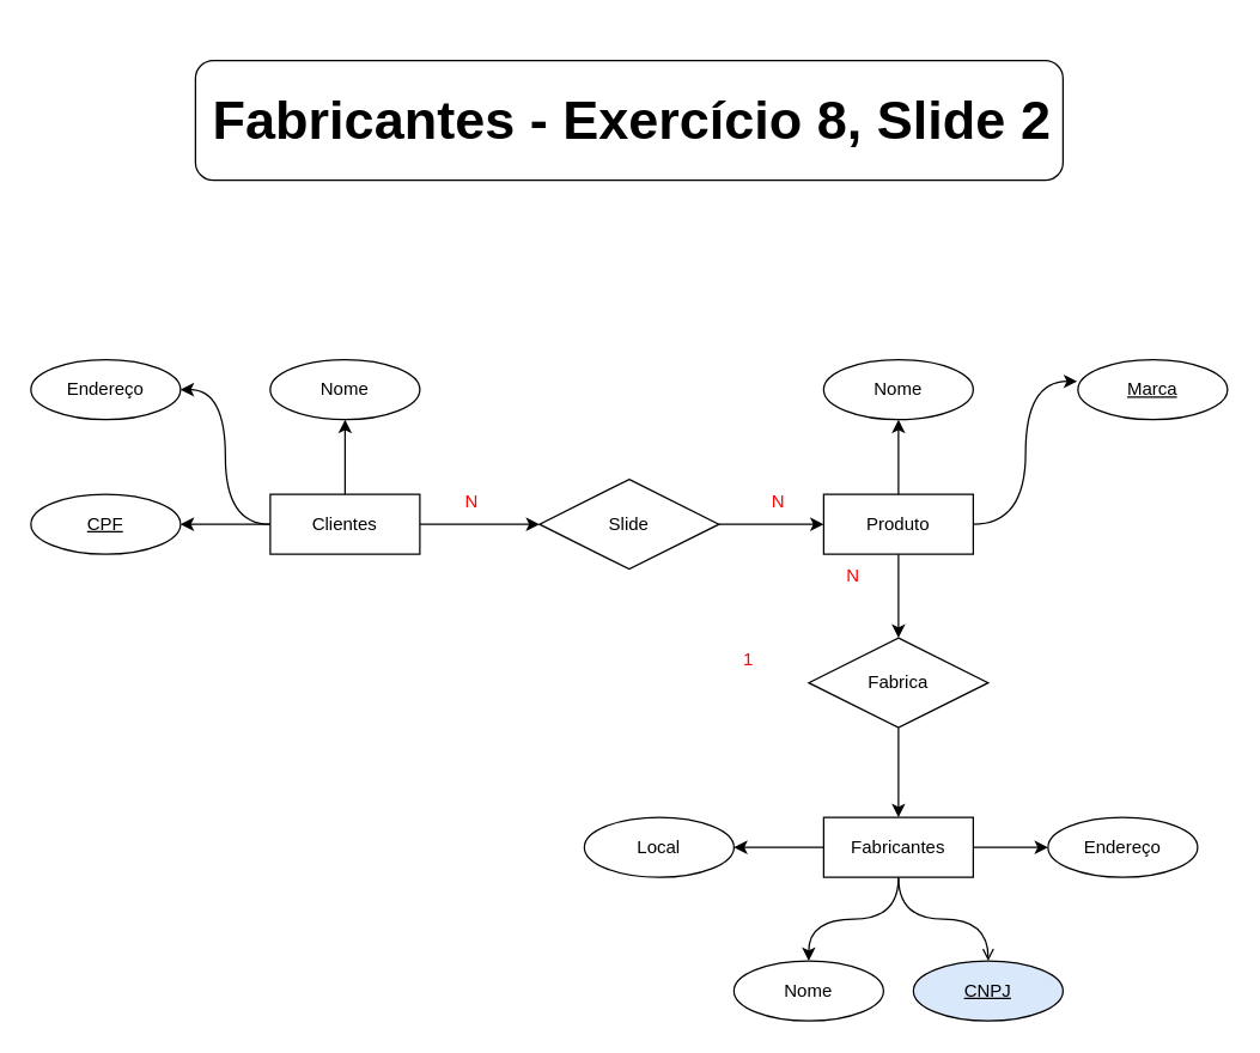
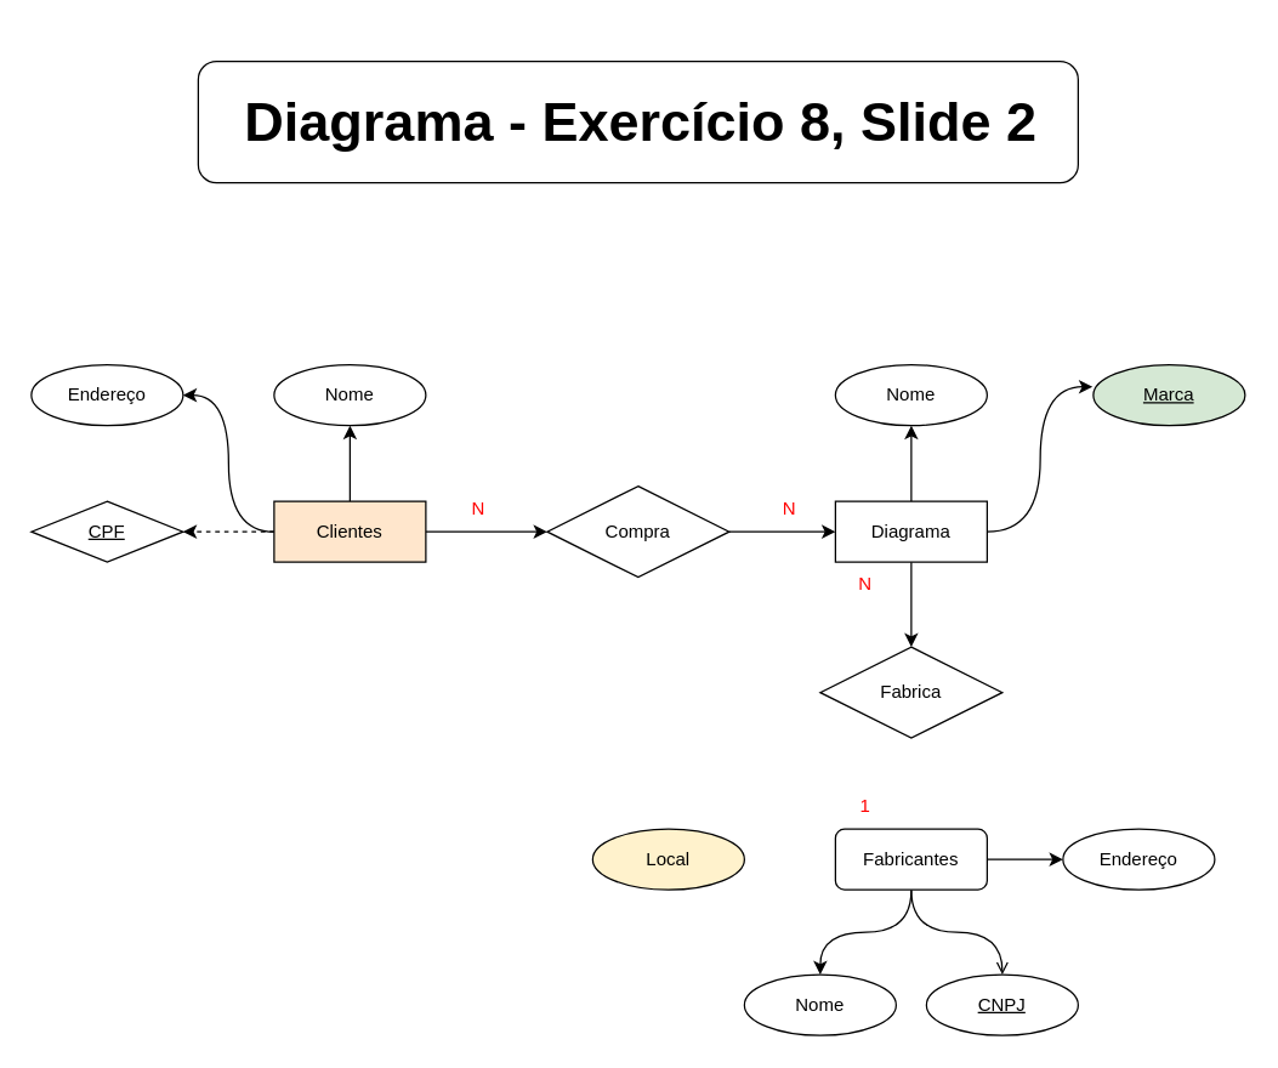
- <mxCell id="30" value="&lt;span style=&quot;font-size: 36px;&quot;&gt;&lt;b&gt;Fabricantes - Exercício 8, Slide 2&lt;/b&gt;&lt;/span&gt;" style="text;html=1;strokeColor=none;fillColor=none;align=center;verticalAlign=middle;whiteSpace=wrap;rounded=0;" vertex="1" parent="1"><mxGeometry x="134" y="20" width="576" height="120" as="geometry" /></mxCell>
+ <mxCell id="30" value="&lt;span style=&quot;font-size: 36px;&quot;&gt;&lt;b&gt;Diagrama - Exercício 8, Slide 2&lt;/b&gt;&lt;/span&gt;" style="text;html=1;strokeColor=none;fillColor=none;align=center;verticalAlign=middle;whiteSpace=wrap;rounded=0;" vertex="1" parent="1"><mxGeometry x="134" y="20" width="576" height="120" as="geometry" /></mxCell>
- <mxCell id="22" value="Marca" style="ellipse;whiteSpace=wrap;html=1;align=center;fontStyle=4;" parent="1" vertex="1"><mxGeometry x="720" y="240" width="100" height="40" as="geometry" /></mxCell>
+ <mxCell id="22" value="Marca" style="ellipse;whiteSpace=wrap;html=1;align=center;fontStyle=4;fillColor=#d5e8d4;" parent="1" vertex="1"><mxGeometry x="720" y="240" width="100" height="40" as="geometry" /></mxCell>
- <mxCell id="19" value="CPF" style="ellipse;whiteSpace=wrap;html=1;align=center;fontStyle=4;" parent="1" vertex="1"><mxGeometry x="20" y="330" width="100" height="40" as="geometry" /></mxCell>
+ <mxCell id="19" value="CPF" style="rhombus;whiteSpace=wrap;html=1;align=center;fontStyle=4;" parent="1" vertex="1"><mxGeometry x="20" y="330" width="100" height="40" as="geometry" /></mxCell>
- <mxCell id="2" style="edgeStyle=orthogonalEdgeStyle;rounded=0;orthogonalLoop=1;jettySize=auto;html=1;curved=1;" parent="1" source="6" target="19" edge="1"><mxGeometry relative="1" as="geometry" /></mxCell>
+ <mxCell id="2" style="edgeStyle=orthogonalEdgeStyle;rounded=0;orthogonalLoop=1;jettySize=auto;html=1;curved=1;dashed=1;" parent="1" source="6" target="19" edge="1"><mxGeometry relative="1" as="geometry" /></mxCell>
- <mxCell id="6" value="Clientes" style="whiteSpace=wrap;html=1;align=center;" parent="1" vertex="1"><mxGeometry x="180" y="330" width="100" height="40" as="geometry" /></mxCell>
+ <mxCell id="6" value="Clientes" style="whiteSpace=wrap;html=1;align=center;fillColor=#ffe6cc;" parent="1" vertex="1"><mxGeometry x="180" y="330" width="100" height="40" as="geometry" /></mxCell>
- <mxCell id="26" value="Slide" style="shape=rhombus;perimeter=rhombusPerimeter;whiteSpace=wrap;html=1;align=center;" parent="1" vertex="1"><mxGeometry x="360" y="320" width="120" height="60" as="geometry" /></mxCell>
+ <mxCell id="26" value="Compra" style="shape=rhombus;perimeter=rhombusPerimeter;whiteSpace=wrap;html=1;align=center;" parent="1" vertex="1"><mxGeometry x="360" y="320" width="120" height="60" as="geometry" /></mxCell>
- <mxCell id="10" value="Produto" style="whiteSpace=wrap;html=1;align=center;" parent="1" vertex="1"><mxGeometry x="550" y="330" width="100" height="40" as="geometry" /></mxCell>
+ <mxCell id="10" value="Diagrama" style="whiteSpace=wrap;html=1;align=center;" parent="1" vertex="1"><mxGeometry x="550" y="330" width="100" height="40" as="geometry" /></mxCell>
- <mxCell id="34" value="&lt;font color=&quot;#ff0000&quot;&gt;1&lt;/font&gt;" style="text;html=1;strokeColor=none;fillColor=none;align=center;verticalAlign=middle;whiteSpace=wrap;rounded=0;" vertex="1" parent="1"><mxGeometry x="470" y="426" width="60" height="30" as="geometry" /></mxCell>
+ <mxCell id="34" value="&lt;font color=&quot;#ff0000&quot;&gt;1&lt;/font&gt;" style="text;html=1;strokeColor=none;fillColor=none;align=center;verticalAlign=middle;whiteSpace=wrap;rounded=0;" vertex="1" parent="1"><mxGeometry x="540" y="516" width="60" height="30" as="geometry" /></mxCell>
- <mxCell id="27" style="edgeStyle=orthogonalEdgeStyle;rounded=0;orthogonalLoop=1;jettySize=auto;html=1;exitX=0.5;exitY=1;exitDx=0;exitDy=0;" parent="1" source="28" target="15" edge="1"><mxGeometry relative="1" as="geometry" /></mxCell>
- <mxCell id="24" value="Local" style="ellipse;whiteSpace=wrap;html=1;align=center;" parent="1" vertex="1"><mxGeometry x="390" y="546" width="100" height="40" as="geometry" /></mxCell>
+ <mxCell id="24" value="Local" style="ellipse;whiteSpace=wrap;html=1;align=center;fillColor=#fff2cc;" parent="1" vertex="1"><mxGeometry x="390" y="546" width="100" height="40" as="geometry" /></mxCell>
- <mxCell id="14" style="edgeStyle=orthogonalEdgeStyle;rounded=0;orthogonalLoop=1;jettySize=auto;html=1;exitX=0;exitY=0.5;exitDx=0;exitDy=0;curved=1;" parent="1" source="15" target="24" edge="1"><mxGeometry relative="1" as="geometry" /></mxCell>
- <mxCell id="15" value="Fabricantes" style="whiteSpace=wrap;html=1;align=center;" parent="1" vertex="1"><mxGeometry x="550" y="546" width="100" height="40" as="geometry" /></mxCell>
+ <mxCell id="15" value="Fabricantes" style="whiteSpace=wrap;html=1;align=center;rounded=1;" parent="1" vertex="1"><mxGeometry x="550" y="546" width="100" height="40" as="geometry" /></mxCell>
- <mxCell id="20" value="CNPJ" style="ellipse;whiteSpace=wrap;html=1;align=center;fontStyle=4;fillColor=#dae8fc;" parent="1" vertex="1"><mxGeometry x="610" y="642" width="100" height="40" as="geometry" /></mxCell>
+ <mxCell id="20" value="CNPJ" style="ellipse;whiteSpace=wrap;html=1;align=center;fontStyle=4;" parent="1" vertex="1"><mxGeometry x="610" y="642" width="100" height="40" as="geometry" /></mxCell>
